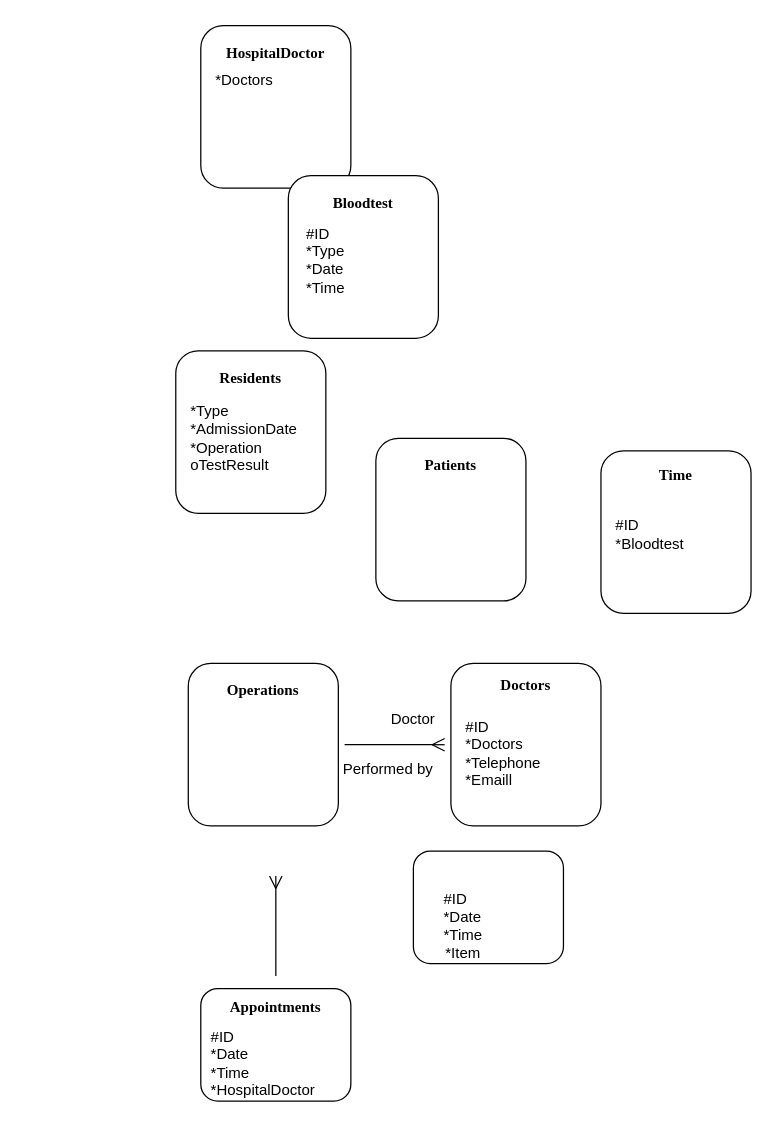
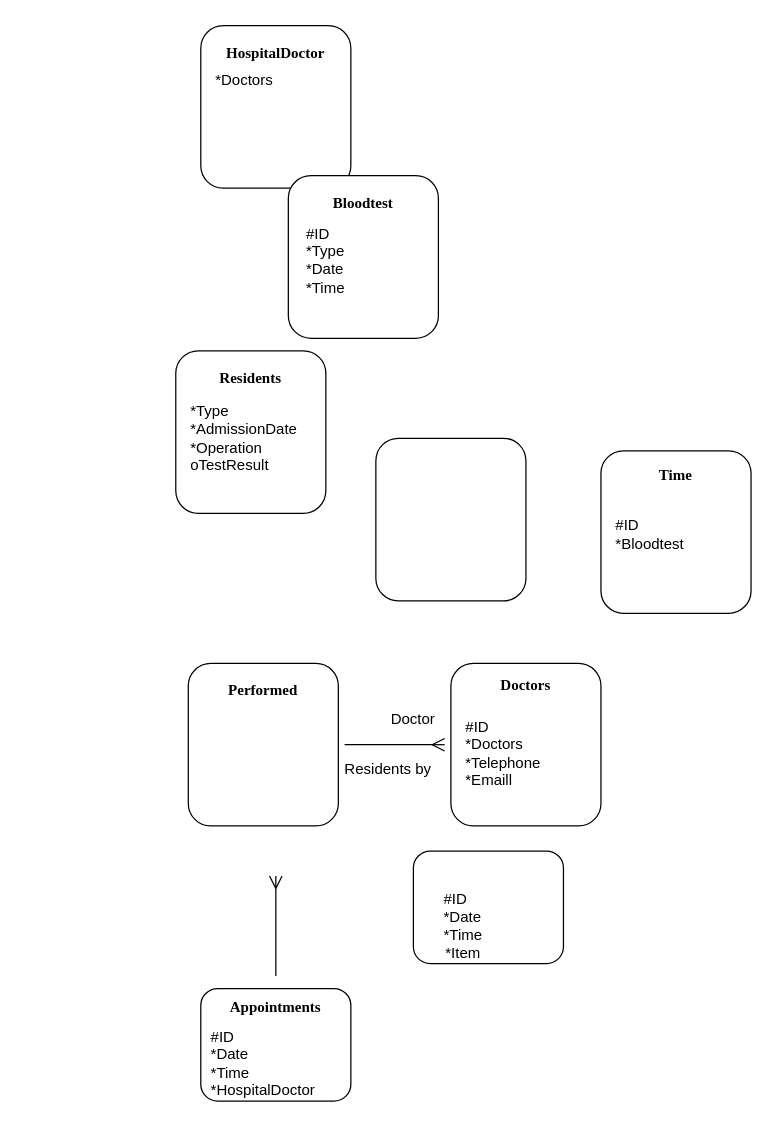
- <mxCell id="27" value="&lt;font face=&quot;Times New Roman&quot;&gt;&lt;b&gt;Patients&lt;/b&gt;&lt;/font&gt;" style="text;html=1;align=center;verticalAlign=middle;whiteSpace=wrap;rounded=0;" parent="25" vertex="1"><mxGeometry x="280" y="10" width="120" height="43.333" as="geometry" /></mxCell>
- <mxCell id="4" value="&lt;font face=&quot;Times New Roman&quot;&gt;&lt;b&gt;Operations&lt;/b&gt;&lt;/font&gt;" style="text;html=1;align=center;verticalAlign=middle;whiteSpace=wrap;rounded=0;" parent="2" vertex="1"><mxGeometry width="120" height="43.333" as="geometry" /></mxCell>
+ <mxCell id="4" value="&lt;font face=&quot;Times New Roman&quot;&gt;&lt;b&gt;Performed&lt;/b&gt;&lt;/font&gt;" style="text;html=1;align=center;verticalAlign=middle;whiteSpace=wrap;rounded=0;" parent="2" vertex="1"><mxGeometry width="120" height="43.333" as="geometry" /></mxCell>
- <mxCell id="44" value="Performed by" style="text;html=1;align=center;verticalAlign=middle;whiteSpace=wrap;rounded=0;" parent="1" vertex="1"><mxGeometry x="270" y="600" width="80" height="30" as="geometry" /></mxCell>
+ <mxCell id="44" value="Residents by" style="text;html=1;align=center;verticalAlign=middle;whiteSpace=wrap;rounded=0;" parent="1" vertex="1"><mxGeometry x="270" y="600" width="80" height="30" as="geometry" /></mxCell>
